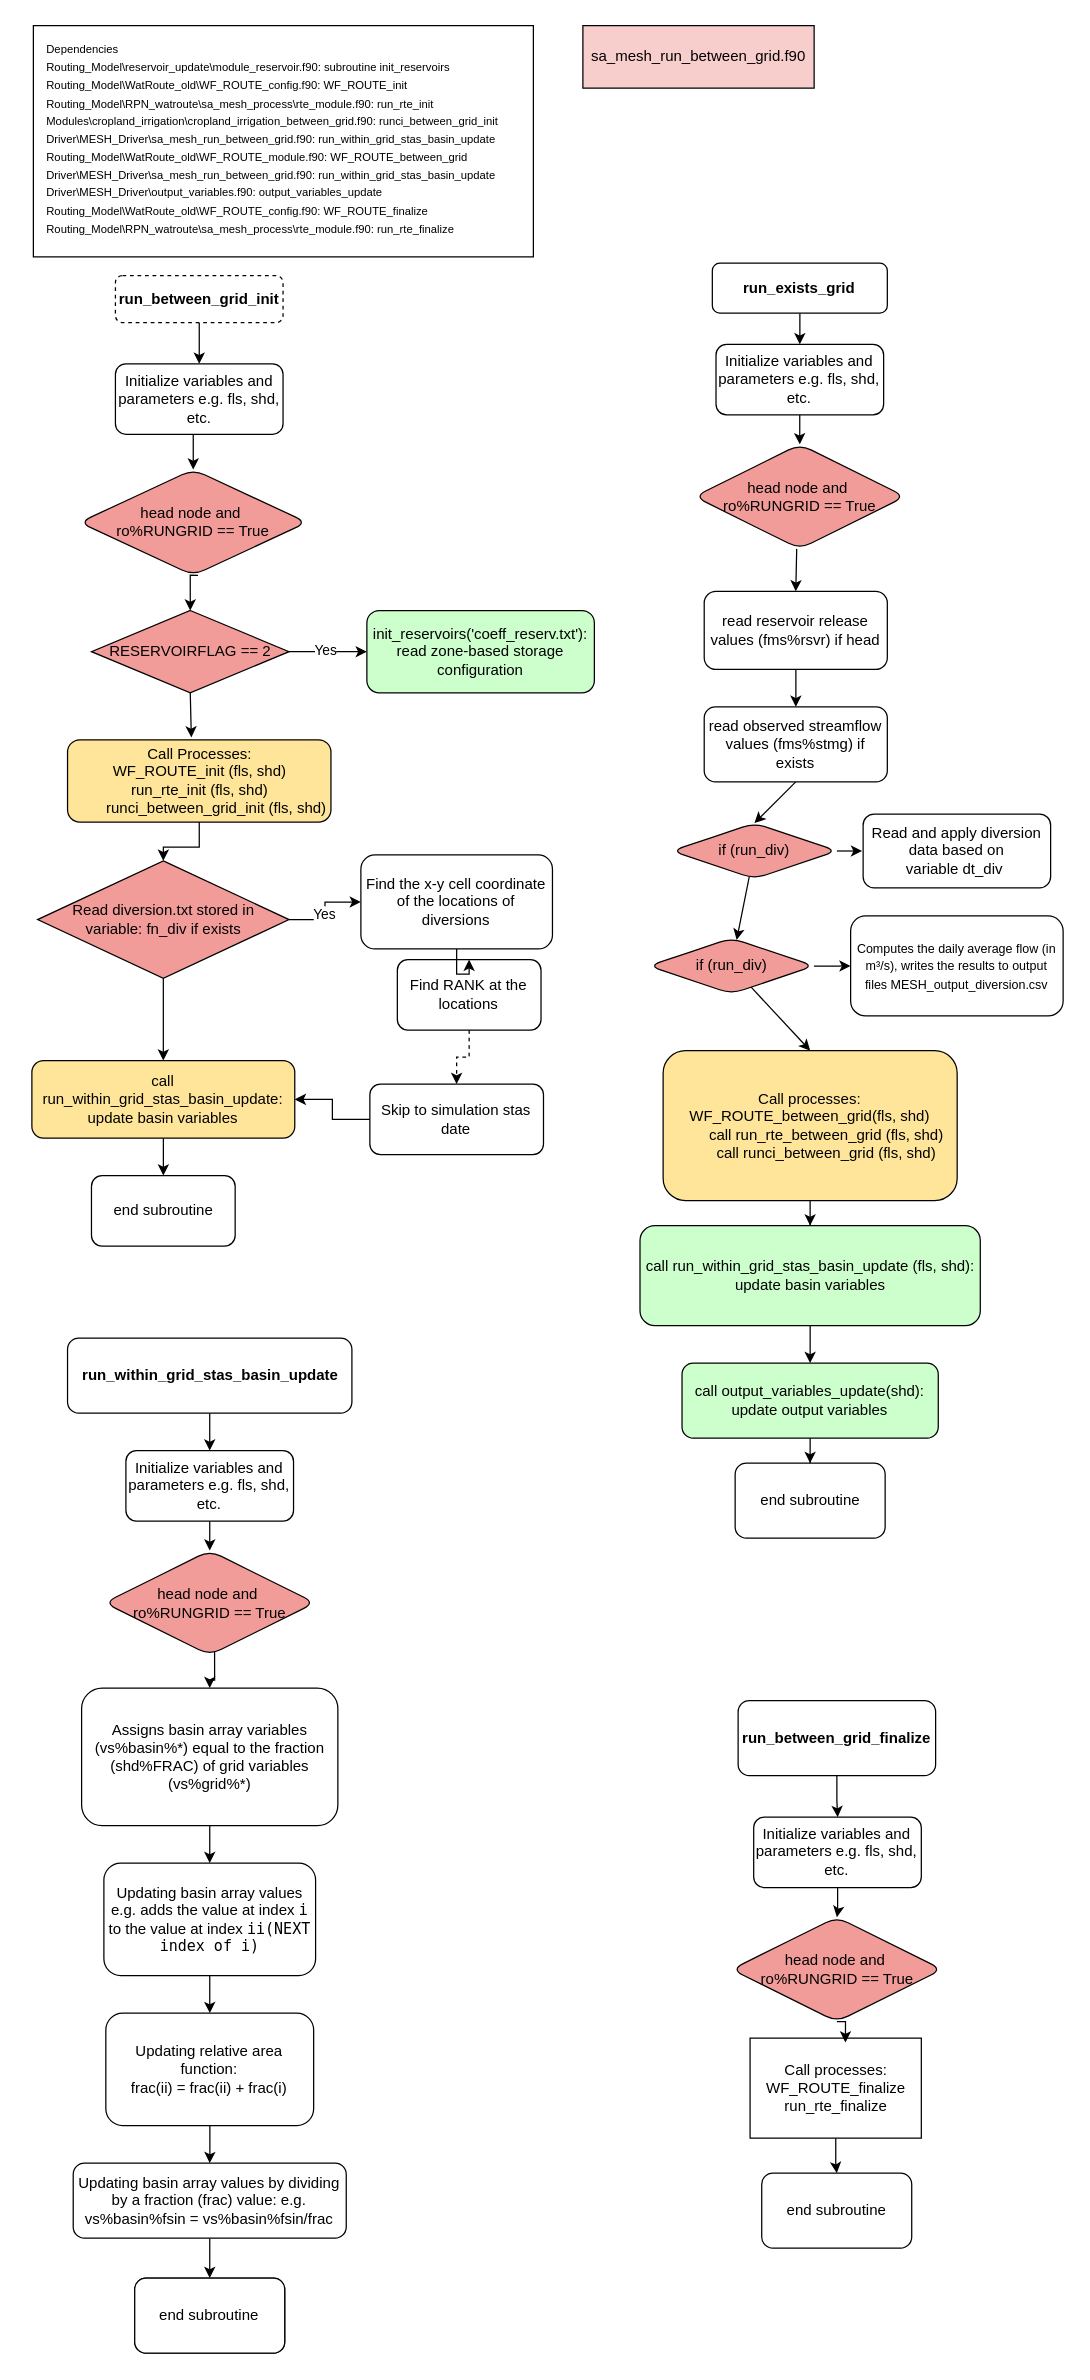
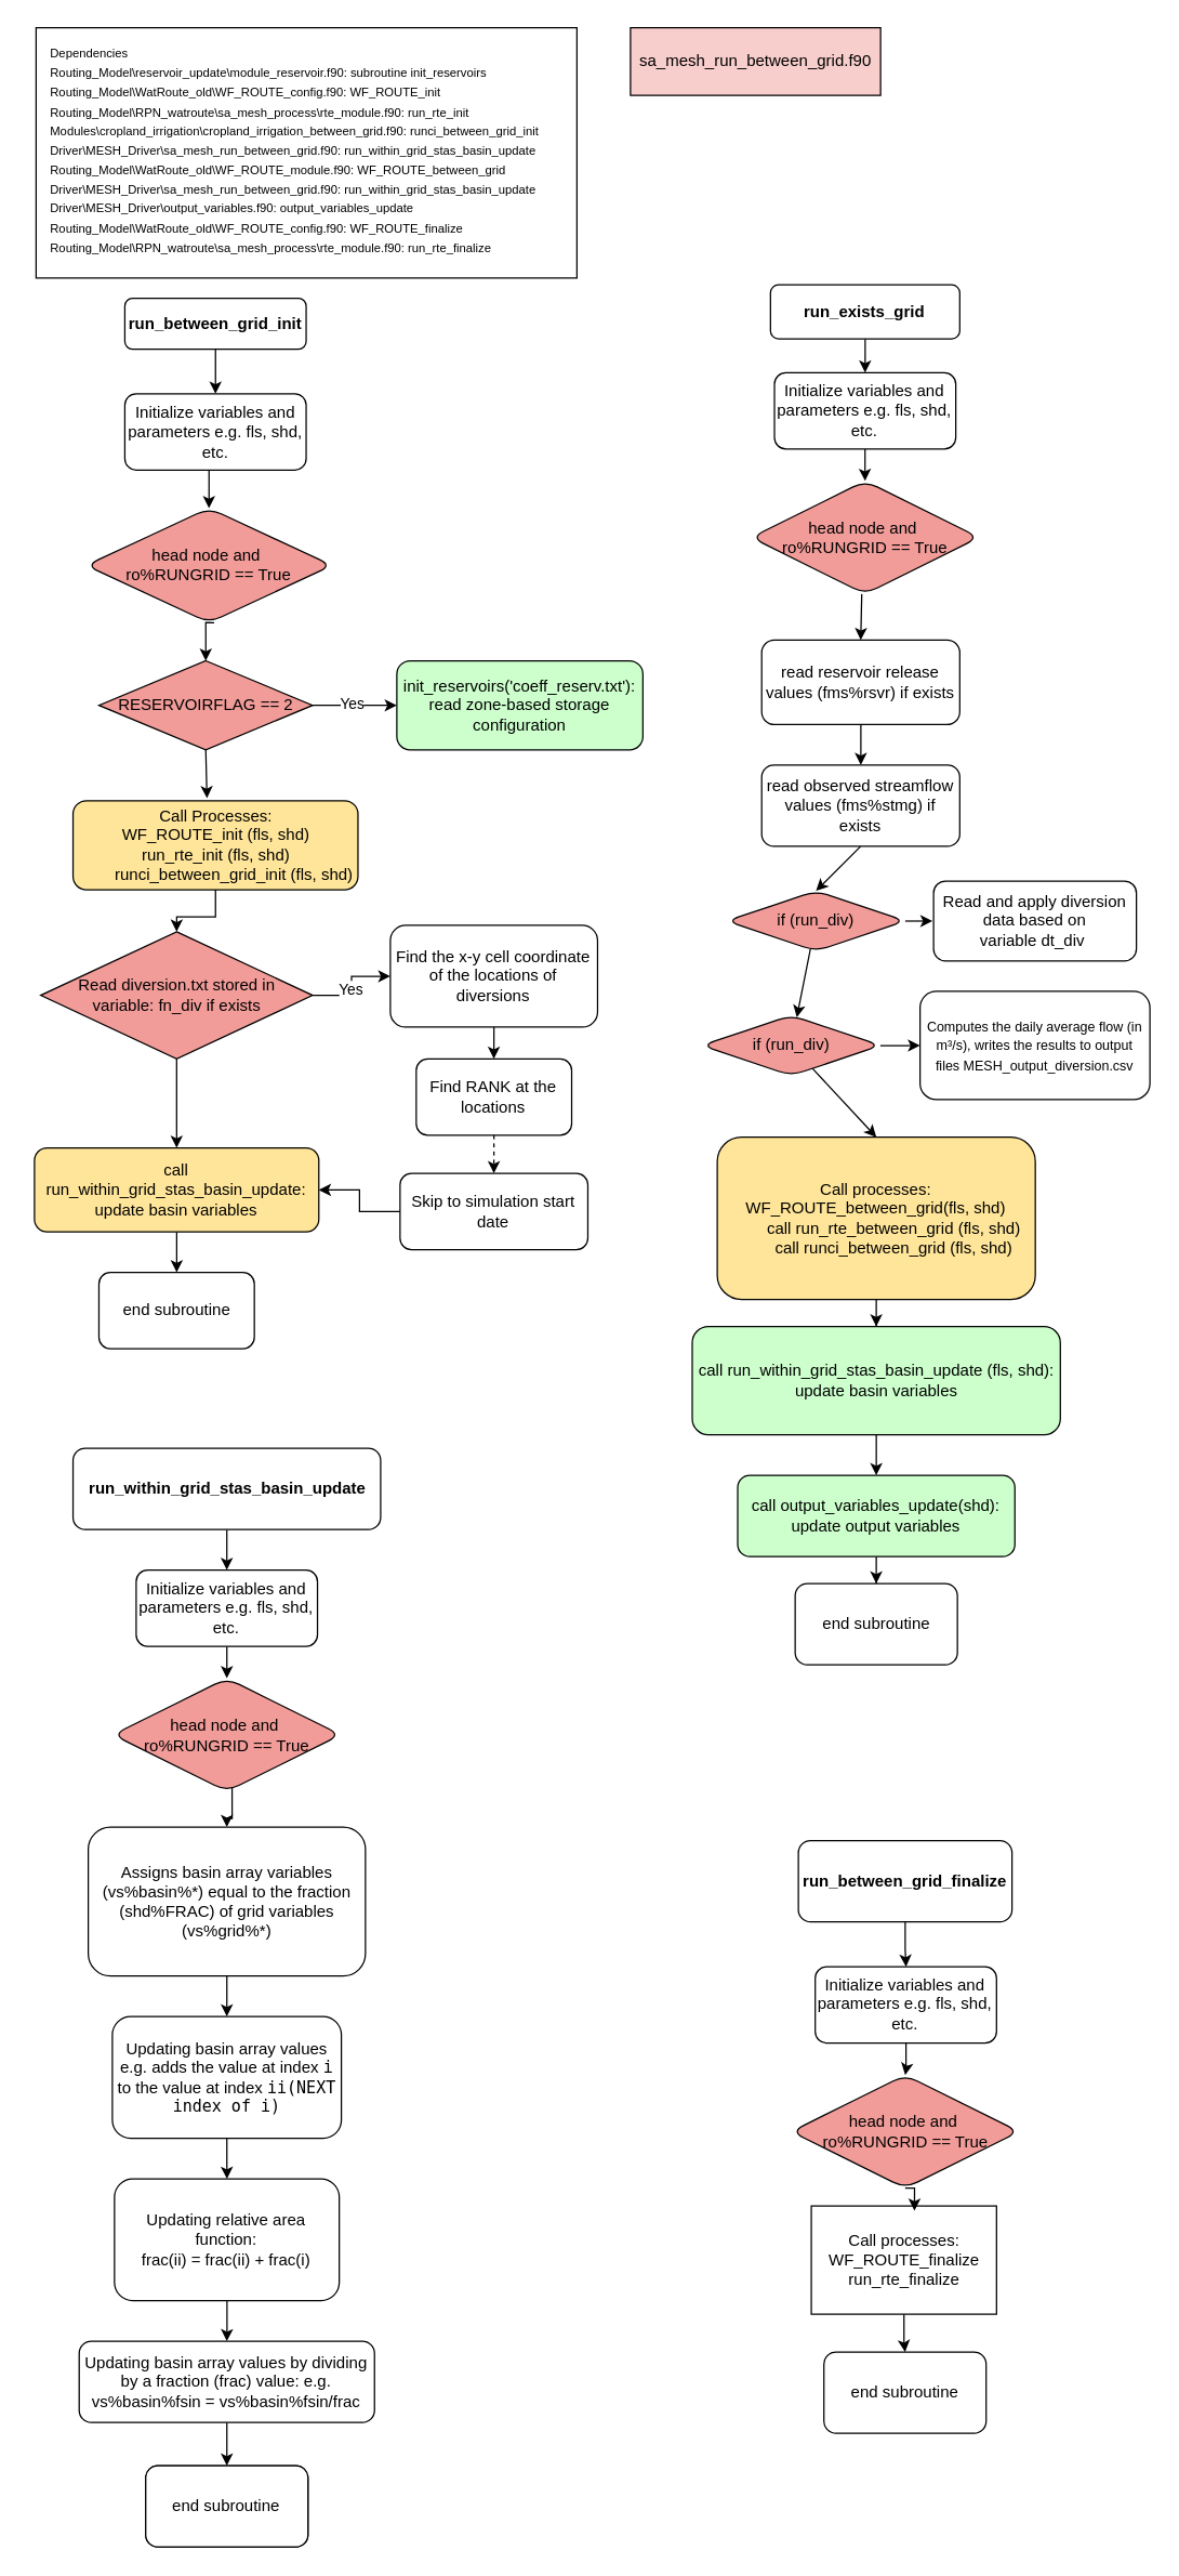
- <mxCell id="5" value="run_between_grid_init" style="rounded=1;whiteSpace=wrap;html=1;fontStyle=1;dashed=1;" parent="3" vertex="1"><mxGeometry x="71.842" width="134.105" height="37.605" as="geometry" /></mxCell>
+ <mxCell id="5" value="run_between_grid_init" style="rounded=1;whiteSpace=wrap;html=1;fontStyle=1" parent="3" vertex="1"><mxGeometry x="71.842" width="134.105" height="37.605" as="geometry" /></mxCell>
- <mxCell id="63" value="read reservoir release values (fms%rsvr) if head" style="whiteSpace=wrap;html=1;rounded=1;" parent="1" vertex="1"><mxGeometry x="562.87" y="472.59" width="146.49" height="62.41" as="geometry" /></mxCell>
+ <mxCell id="63" value="read reservoir release values (fms%rsvr) if exists" style="whiteSpace=wrap;html=1;rounded=1;" parent="1" vertex="1"><mxGeometry x="562.87" y="472.59" width="146.49" height="62.41" as="geometry" /></mxCell>
- <mxCell id="27" value="Find RANK at the locations" style="whiteSpace=wrap;html=1;rounded=1;" parent="3" vertex="1"><mxGeometry x="297.368" y="547.192" width="114.947" height="56.407" as="geometry" /></mxCell>
+ <mxCell id="27" value="Find RANK at the locations" style="whiteSpace=wrap;html=1;rounded=1;" parent="3" vertex="1"><mxGeometry x="287.368" y="562.192" width="114.947" height="56.407" as="geometry" /></mxCell>
- <mxCell id="25" value="Skip to simulation stas date" style="whiteSpace=wrap;html=1;rounded=1;" parent="3" vertex="1"><mxGeometry x="275.394" y="646.801" width="138.895" height="56.407" as="geometry" /></mxCell>
+ <mxCell id="25" value="Skip to simulation start date" style="whiteSpace=wrap;html=1;rounded=1;" parent="3" vertex="1"><mxGeometry x="275.394" y="646.801" width="138.895" height="56.407" as="geometry" /></mxCell>
